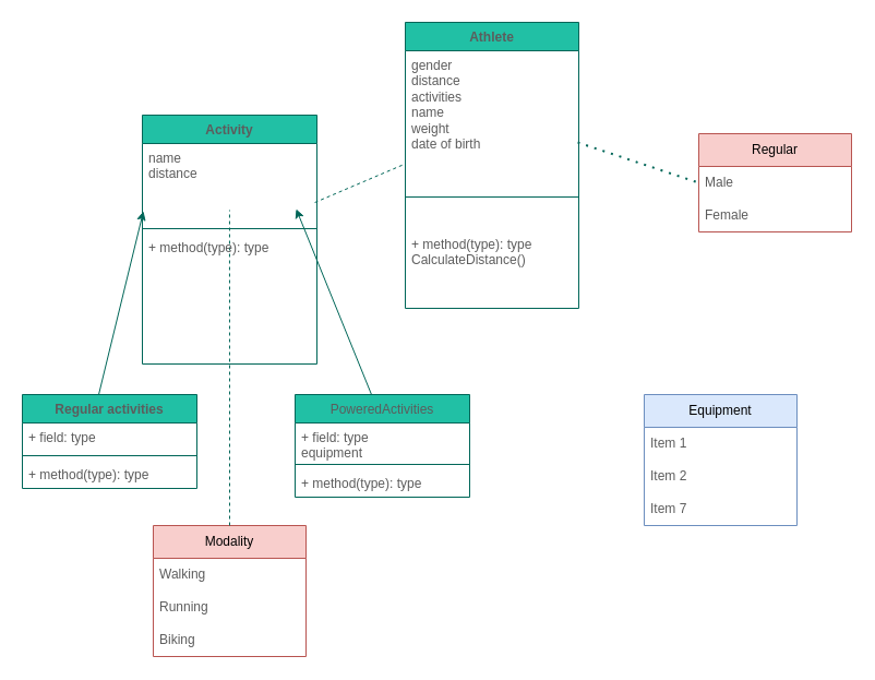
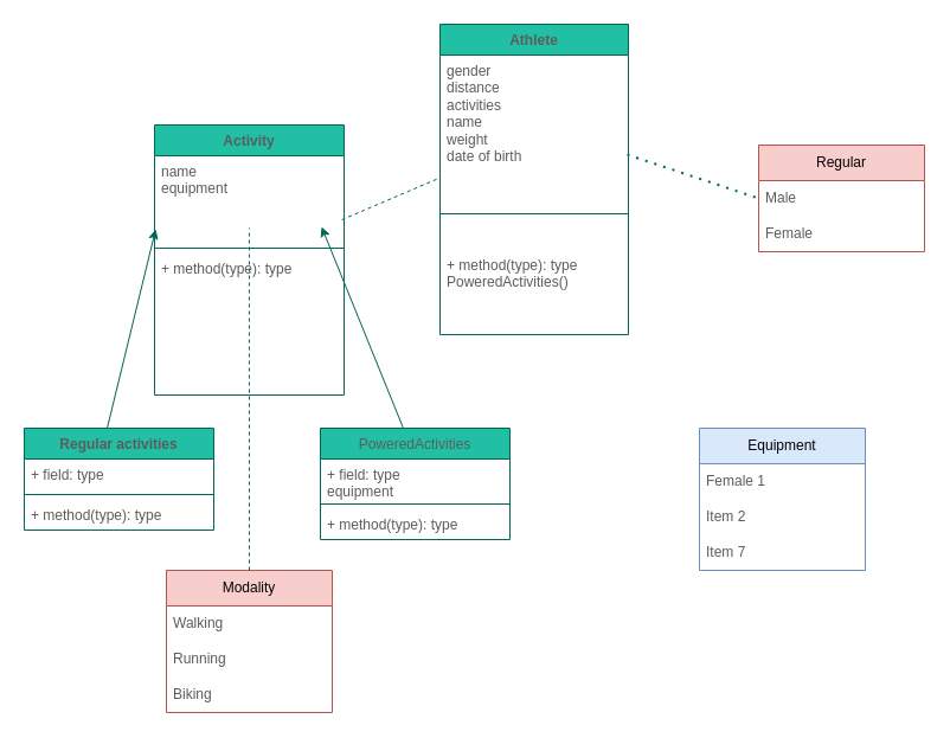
- <mxCell id="26" value="name&lt;div&gt;distance&lt;/div&gt;" style="text;strokeColor=none;fillColor=none;align=left;verticalAlign=top;spacingLeft=4;spacingRight=4;overflow=hidden;rotatable=0;points=[[0,0.5],[1,0.5]];portConstraint=eastwest;whiteSpace=wrap;html=1;fontColor=#5C5C5C;" vertex="1" parent="25"><mxGeometry y="26" width="160" height="74" as="geometry" /></mxCell>
+ <mxCell id="26" value="name&lt;div&gt;equipment&lt;/div&gt;" style="text;strokeColor=none;fillColor=none;align=left;verticalAlign=top;spacingLeft=4;spacingRight=4;overflow=hidden;rotatable=0;points=[[0,0.5],[1,0.5]];portConstraint=eastwest;whiteSpace=wrap;html=1;fontColor=#5C5C5C;" vertex="1" parent="25"><mxGeometry y="26" width="160" height="74" as="geometry" /></mxCell>
- <mxCell id="32" value="+ method(type): type&lt;div&gt;CalculateDistance()&lt;/div&gt;" style="text;strokeColor=none;fillColor=none;align=left;verticalAlign=top;spacingLeft=4;spacingRight=4;overflow=hidden;rotatable=0;points=[[0,0.5],[1,0.5]];portConstraint=eastwest;whiteSpace=wrap;html=1;fontColor=#5C5C5C;" vertex="1" parent="29"><mxGeometry y="190" width="159" height="72" as="geometry" /></mxCell>
+ <mxCell id="32" value="+ method(type): type&lt;div&gt;PoweredActivities()&lt;/div&gt;" style="text;strokeColor=none;fillColor=none;align=left;verticalAlign=top;spacingLeft=4;spacingRight=4;overflow=hidden;rotatable=0;points=[[0,0.5],[1,0.5]];portConstraint=eastwest;whiteSpace=wrap;html=1;fontColor=#5C5C5C;" vertex="1" parent="29"><mxGeometry y="190" width="159" height="72" as="geometry" /></mxCell>
- <mxCell id="3" value="Item 1" style="text;strokeColor=none;fillColor=none;align=left;verticalAlign=middle;spacingLeft=4;spacingRight=4;overflow=hidden;points=[[0,0.5],[1,0.5]];portConstraint=eastwest;rotatable=0;whiteSpace=wrap;html=1;labelBackgroundColor=none;fontColor=#5C5C5C;" vertex="1" parent="2"><mxGeometry y="30" width="140" height="30" as="geometry" /></mxCell>
+ <mxCell id="3" value="Female 1" style="text;strokeColor=none;fillColor=none;align=left;verticalAlign=middle;spacingLeft=4;spacingRight=4;overflow=hidden;points=[[0,0.5],[1,0.5]];portConstraint=eastwest;rotatable=0;whiteSpace=wrap;html=1;labelBackgroundColor=none;fontColor=#5C5C5C;" vertex="1" parent="2"><mxGeometry y="30" width="140" height="30" as="geometry" /></mxCell>
